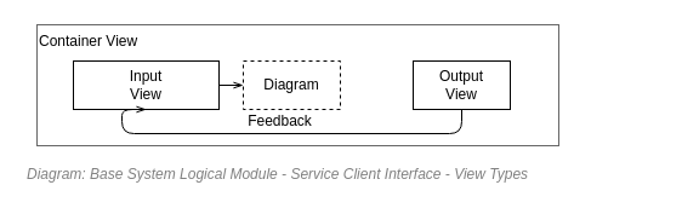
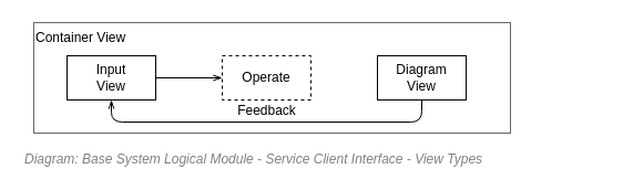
- <mxCell id="4" value="Input&lt;br style=&quot;font-size: 12px;&quot;&gt;View" style="rounded=0;whiteSpace=wrap;html=1;labelBackgroundColor=none;strokeWidth=1;fontFamily=Helvetica;fontSize=12;align=center;" vertex="1" parent="1"><mxGeometry x="60" y="50" width="120" height="40" as="geometry" /></mxCell>
+ <mxCell id="4" value="Input&lt;br style=&quot;font-size: 12px;&quot;&gt;View" style="rounded=0;whiteSpace=wrap;html=1;labelBackgroundColor=none;strokeWidth=1;fontFamily=Helvetica;fontSize=12;align=center;" vertex="1" parent="1"><mxGeometry x="60" y="50" width="80" height="40" as="geometry" /></mxCell>
- <mxCell id="5" value="Diagram" style="rounded=0;whiteSpace=wrap;html=1;labelBackgroundColor=none;strokeWidth=1;fontFamily=Helvetica;fontSize=12;align=center;dashed=1;" vertex="1" parent="1"><mxGeometry x="200" y="50" width="80" height="40" as="geometry" /></mxCell>
+ <mxCell id="5" value="Operate" style="rounded=0;whiteSpace=wrap;html=1;labelBackgroundColor=none;strokeWidth=1;fontFamily=Helvetica;fontSize=12;align=center;dashed=1;" vertex="1" parent="1"><mxGeometry x="200" y="50" width="80" height="40" as="geometry" /></mxCell>
- <mxCell id="7" value="Output&lt;br style=&quot;font-size: 12px;&quot;&gt;View" style="rounded=0;whiteSpace=wrap;html=1;labelBackgroundColor=none;strokeWidth=1;fontFamily=Helvetica;fontSize=12;align=center;" vertex="1" parent="1"><mxGeometry x="340" y="50" width="80" height="40" as="geometry" /></mxCell>
+ <mxCell id="7" value="Diagram&lt;br style=&quot;font-size: 12px;&quot;&gt;View" style="rounded=0;whiteSpace=wrap;html=1;labelBackgroundColor=none;strokeWidth=1;fontFamily=Helvetica;fontSize=12;align=center;" vertex="1" parent="1"><mxGeometry x="340" y="50" width="80" height="40" as="geometry" /></mxCell>
